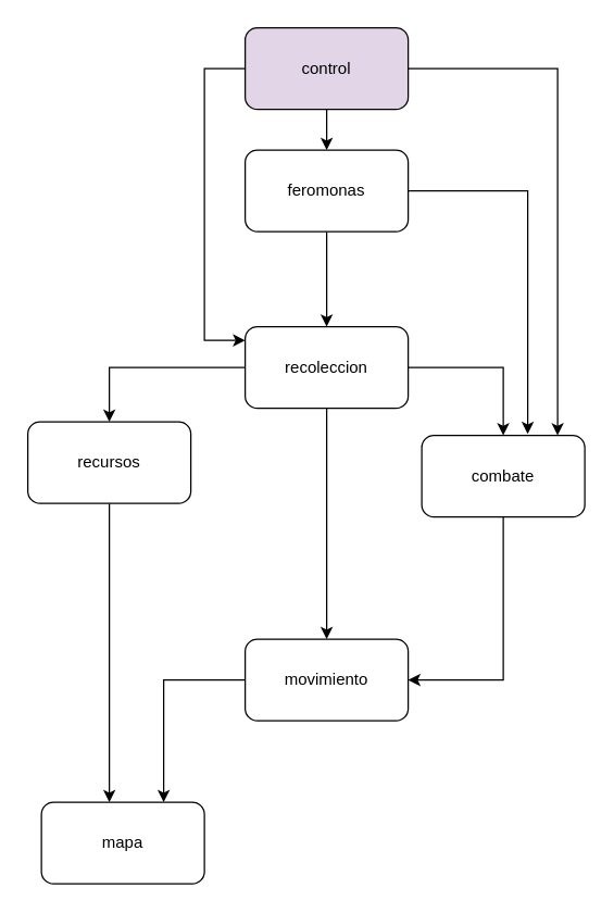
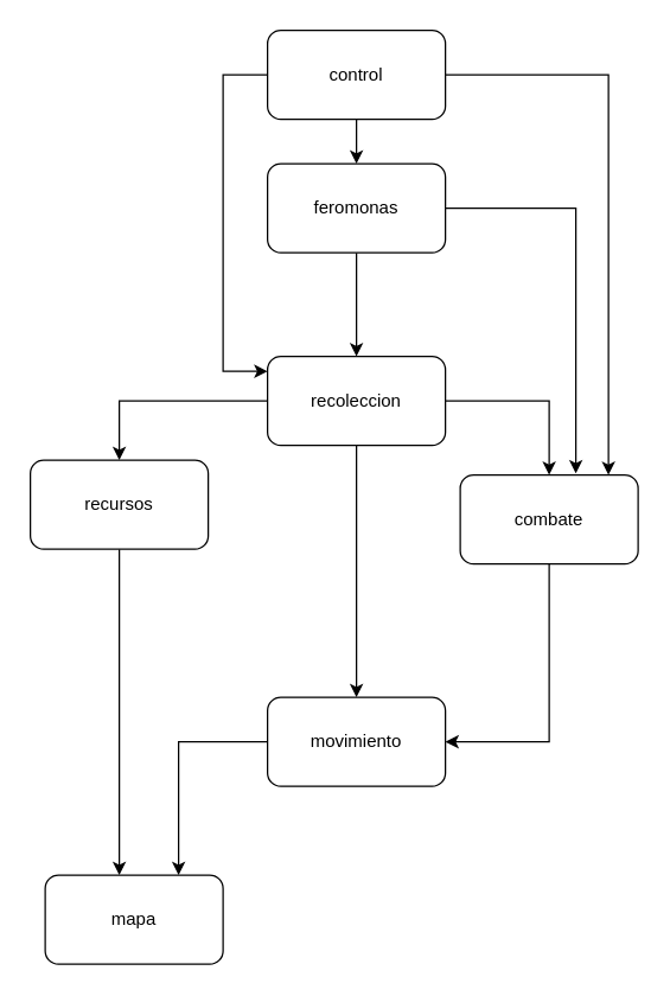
- <mxCell id="4" value="control" style="rounded=1;whiteSpace=wrap;html=1;fillColor=#e1d5e7;" vertex="1" parent="1"><mxGeometry x="180" y="20" width="120" height="60" as="geometry" /></mxCell>
+ <mxCell id="4" value="control" style="rounded=1;whiteSpace=wrap;html=1;" vertex="1" parent="1"><mxGeometry x="180" y="20" width="120" height="60" as="geometry" /></mxCell>
